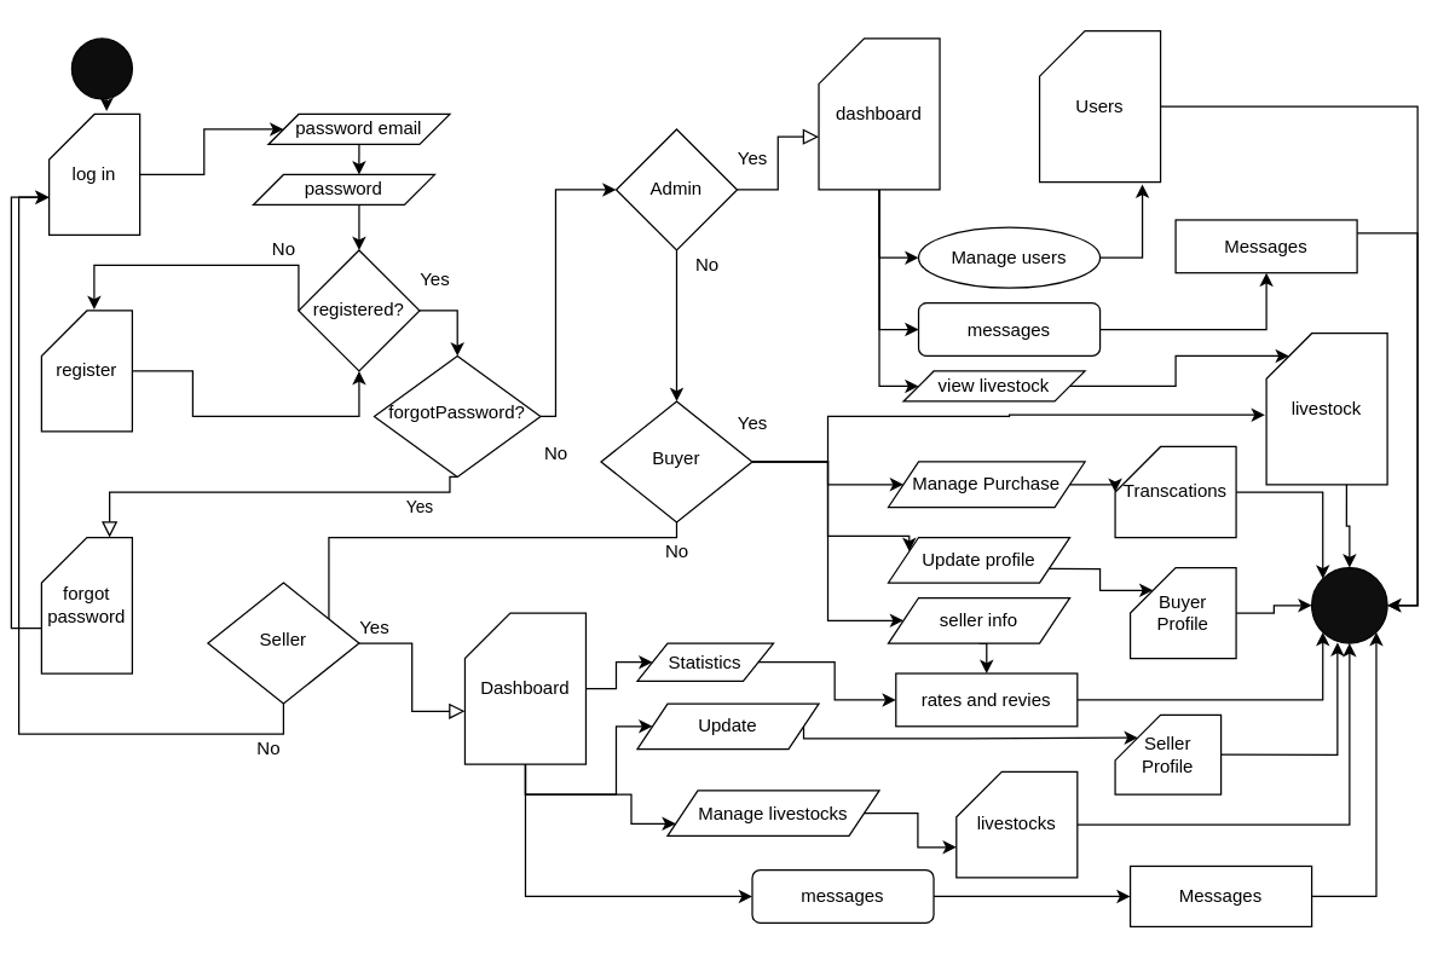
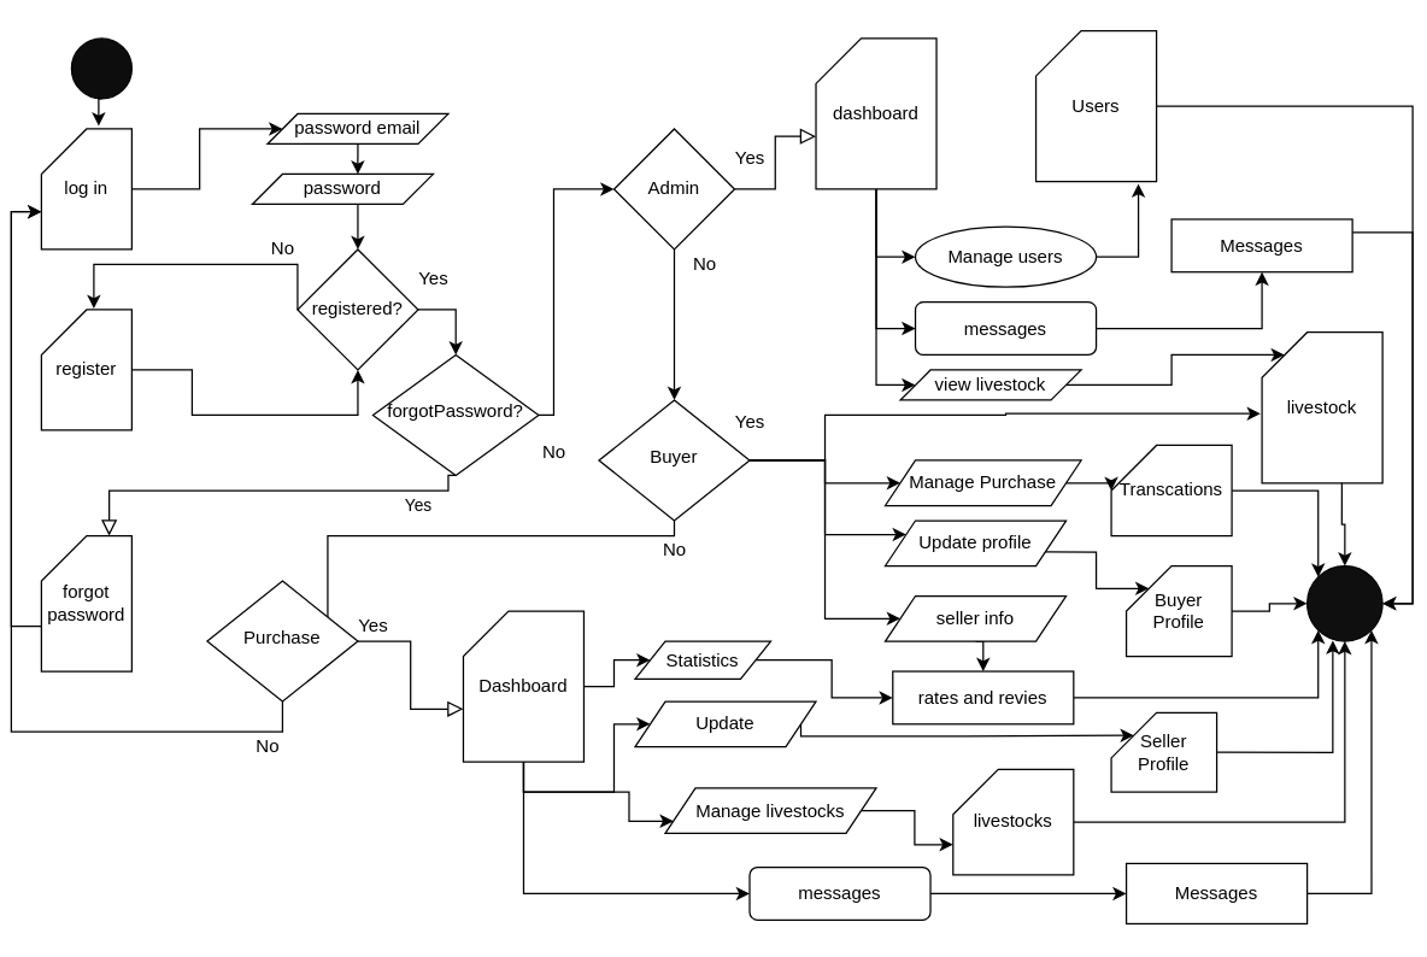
- <mxCell id="13" value="log in" style="shape=card;whiteSpace=wrap;html=1;" vertex="1" parent="1"><mxGeometry x="25" y="75" width="60" height="80" as="geometry" /></mxCell>
+ <mxCell id="13" value="log in" style="shape=card;whiteSpace=wrap;html=1;" vertex="1" parent="1"><mxGeometry x="20" y="85" width="60" height="80" as="geometry" /></mxCell>
- <mxCell id="75" value="Update profile" style="shape=parallelogram;perimeter=parallelogramPerimeter;whiteSpace=wrap;html=1;fixedSize=1;" vertex="1" parent="1"><mxGeometry x="580" y="355" width="120" height="30" as="geometry" /></mxCell>
+ <mxCell id="75" value="Update profile" style="shape=parallelogram;perimeter=parallelogramPerimeter;whiteSpace=wrap;html=1;fixedSize=1;" vertex="1" parent="1"><mxGeometry x="580" y="345" width="120" height="30" as="geometry" /></mxCell>
- <mxCell id="24" value="Seller" style="rhombus;whiteSpace=wrap;html=1;shadow=0;fontFamily=Helvetica;fontSize=12;align=center;strokeWidth=1;spacing=6;spacingTop=-4;" vertex="1" parent="1"><mxGeometry x="130" y="385" width="100" height="80" as="geometry" /></mxCell>
+ <mxCell id="24" value="Purchase" style="rhombus;whiteSpace=wrap;html=1;shadow=0;fontFamily=Helvetica;fontSize=12;align=center;strokeWidth=1;spacing=6;spacingTop=-4;" vertex="1" parent="1"><mxGeometry x="130" y="385" width="100" height="80" as="geometry" /></mxCell>
